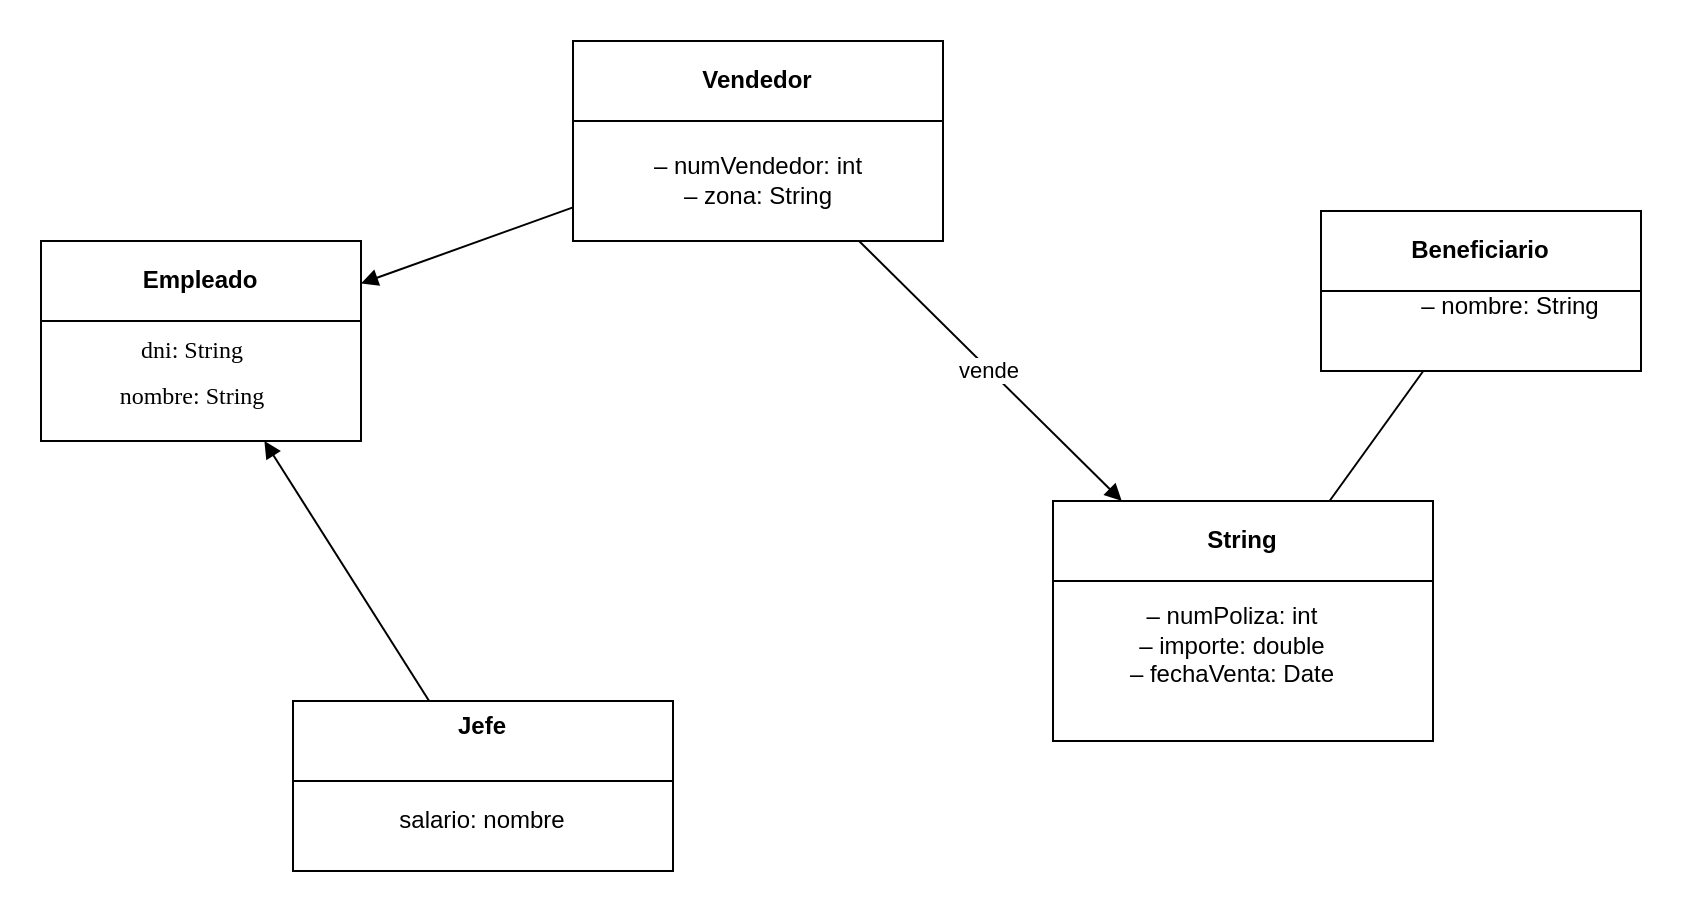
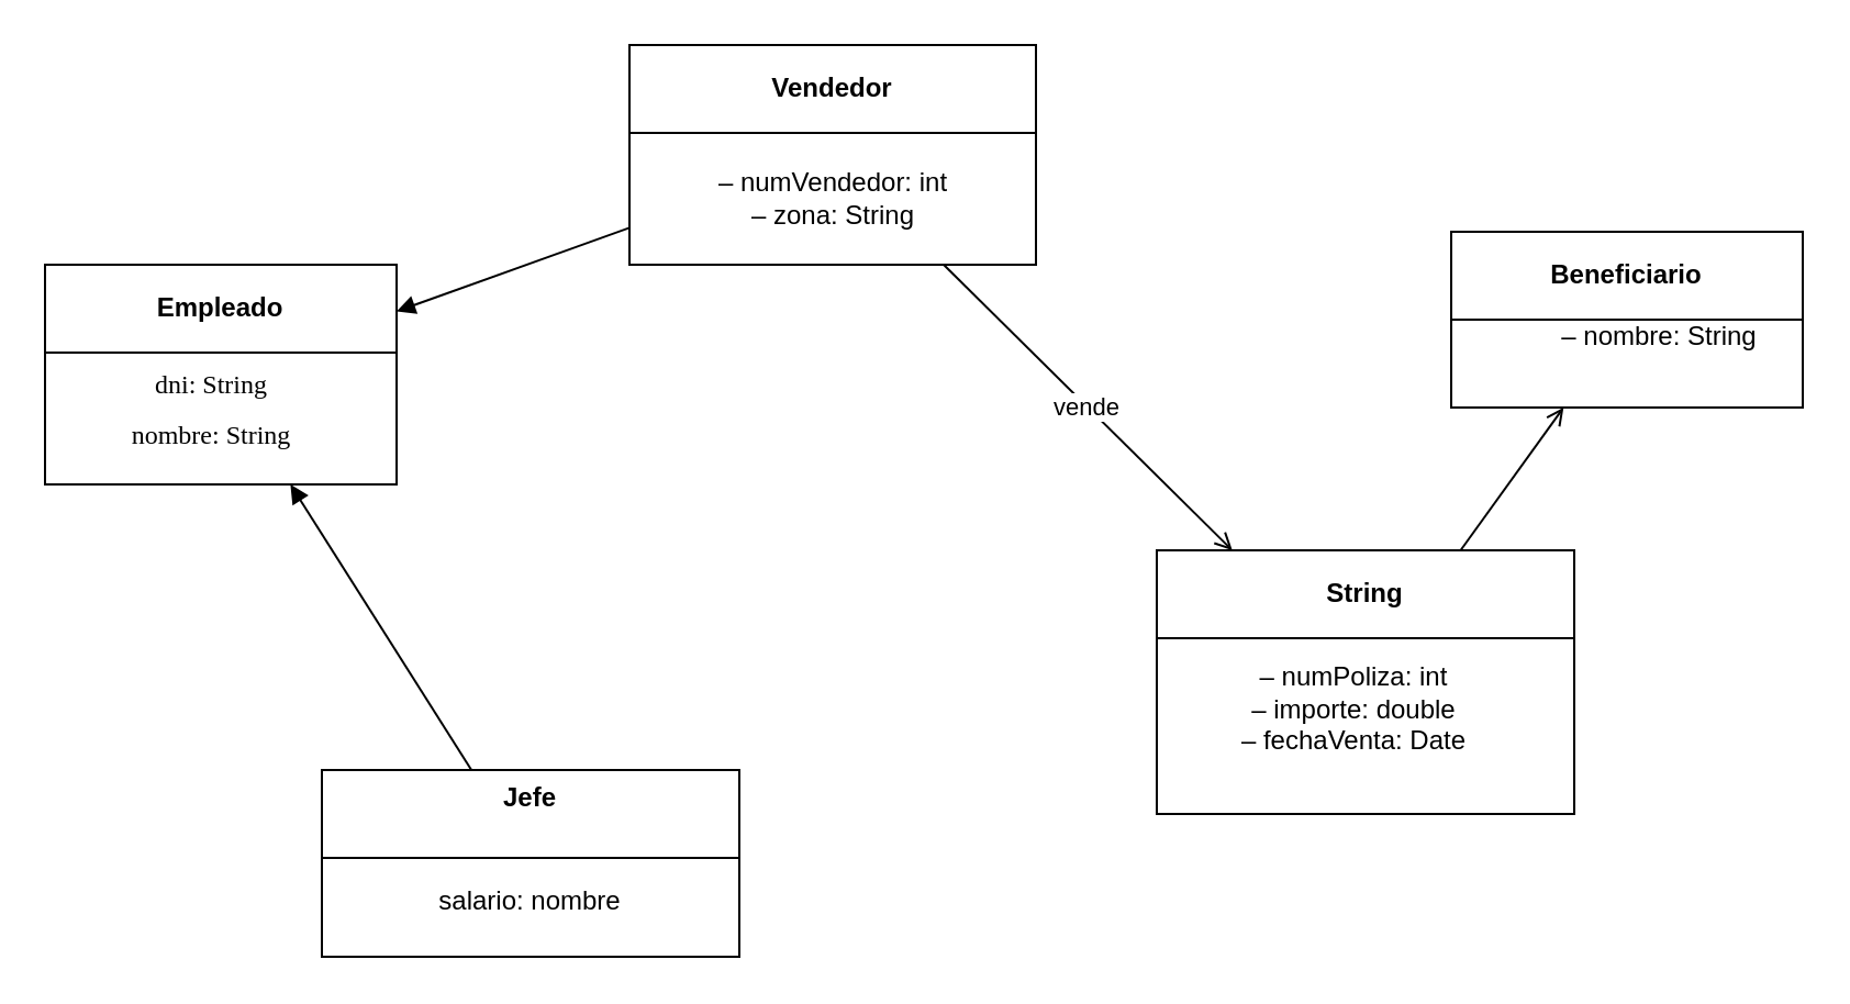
- <mxCell id="15" style="endArrow=none;html=1;" edge="1" parent="1" source="11" target="13"><mxGeometry relative="1" as="geometry" /></mxCell>
+ <mxCell id="15" style="endArrow=open;html=1;" edge="1" parent="1" source="11" target="13"><mxGeometry relative="1" as="geometry" /></mxCell>
- <mxCell id="16" value="vende" style="endArrow=block;html=1;" edge="1" parent="1" source="5" target="11"><mxGeometry relative="1" as="geometry" /></mxCell>
+ <mxCell id="16" value="vende" style="endArrow=open;html=1;" edge="1" parent="1" source="5" target="11"><mxGeometry relative="1" as="geometry" /></mxCell>
